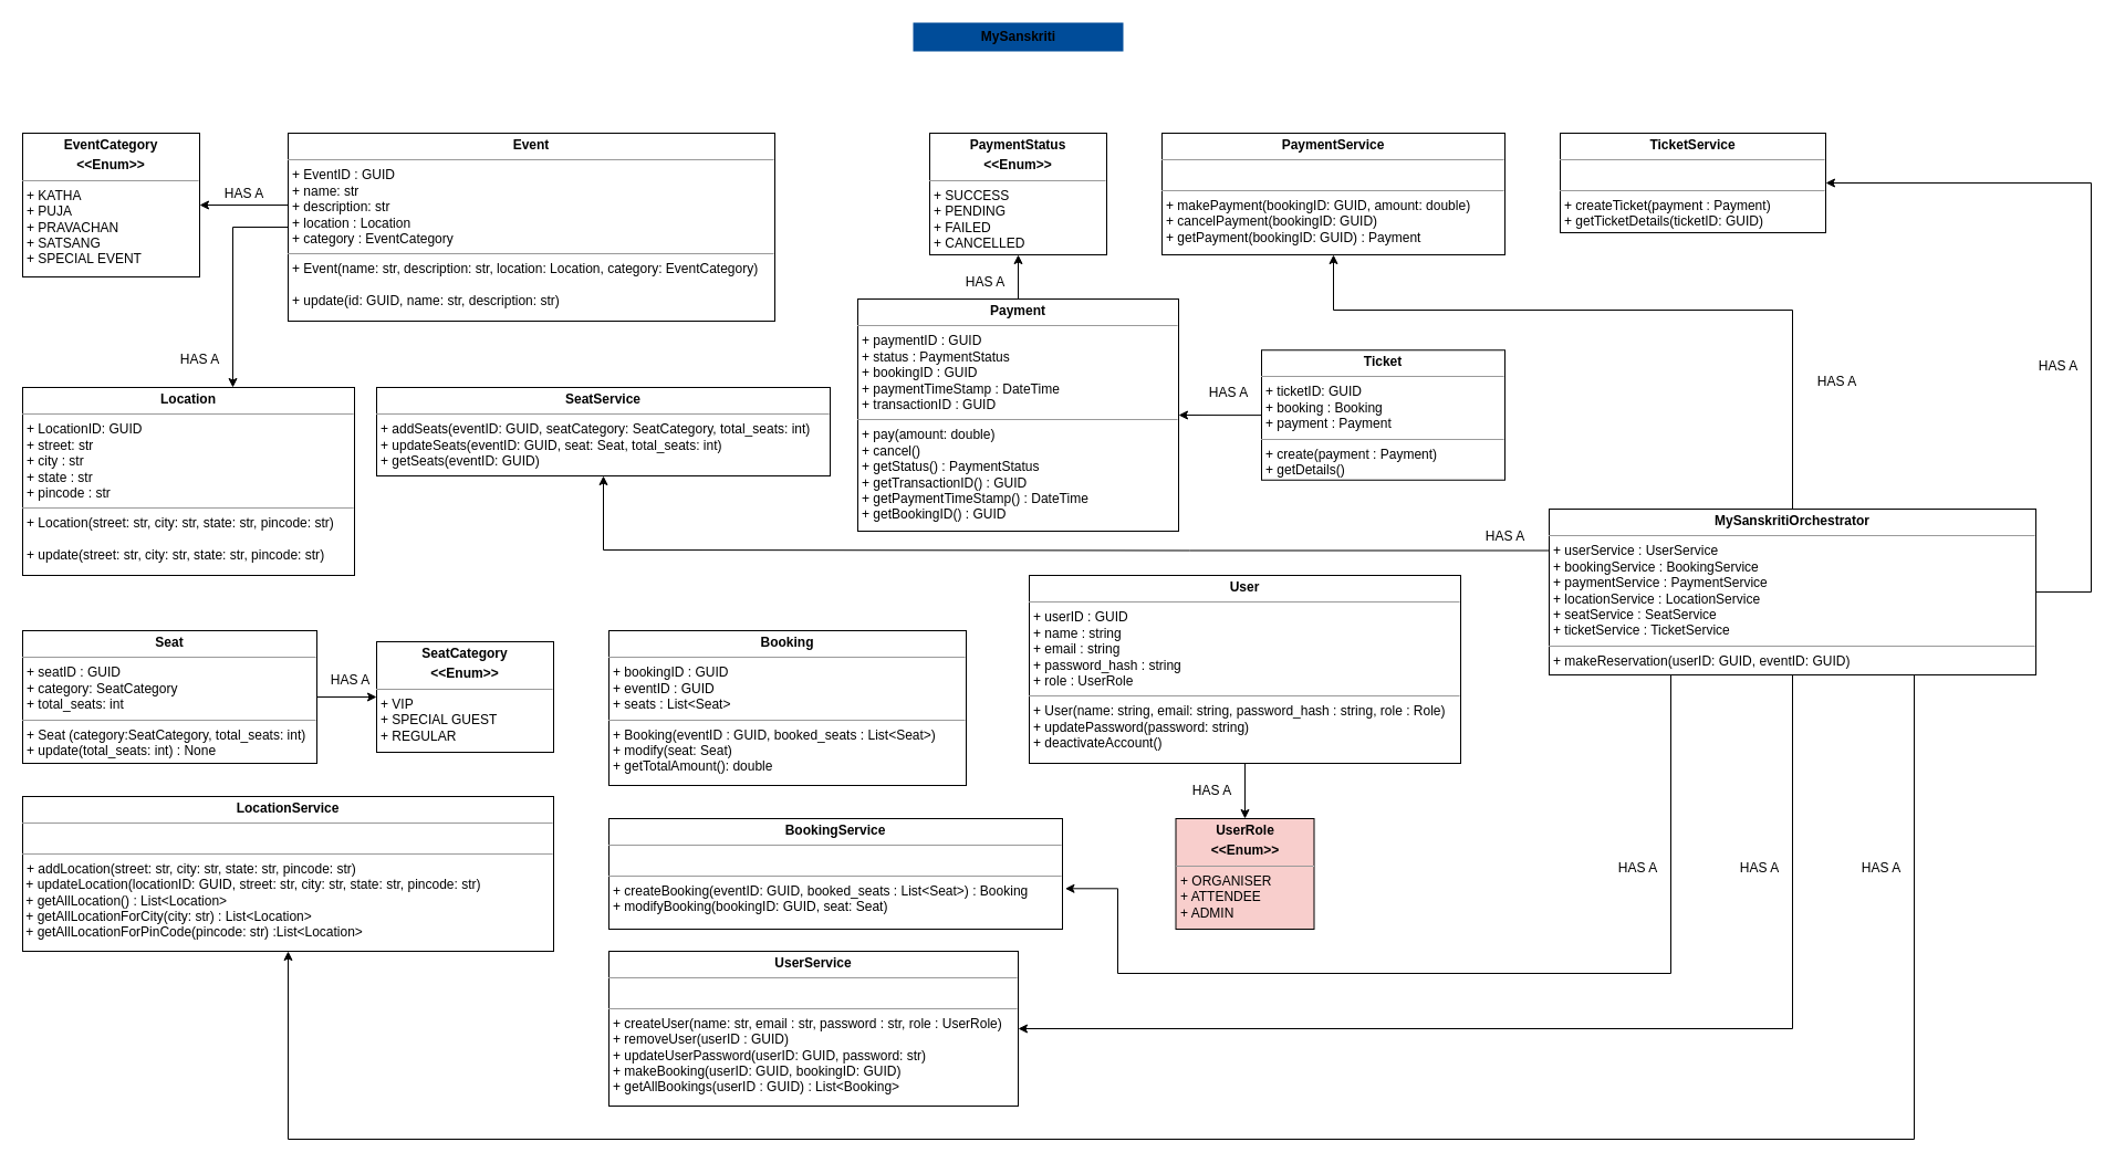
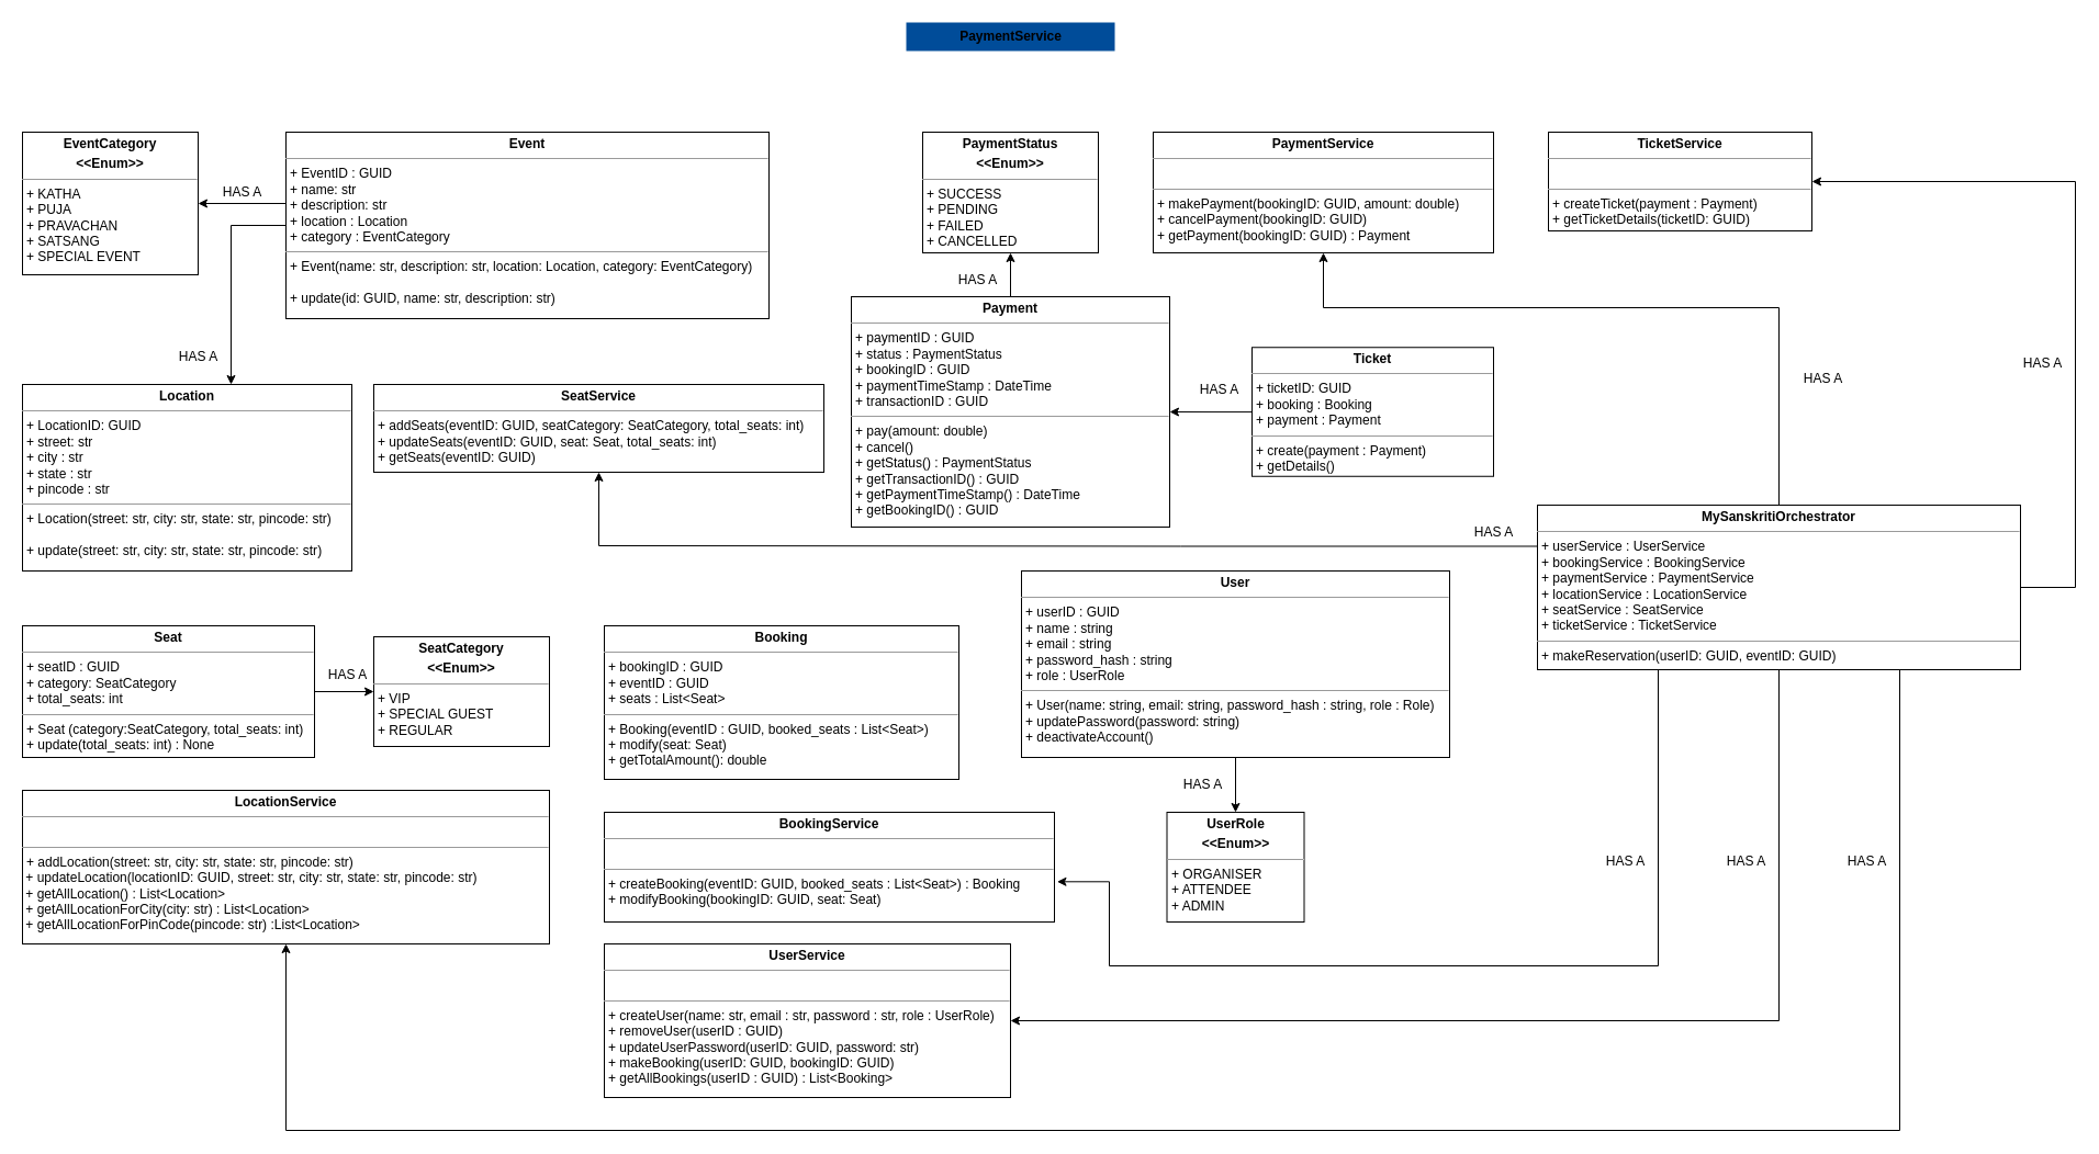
- <mxCell id="2" value="MySanskriti" style="text;align=center;fontStyle=1;verticalAlign=middle;spacingLeft=3;spacingRight=3;strokeColor=none;rotatable=0;points=[[0,0.5],[1,0.5]];portConstraint=eastwest;html=1;fillColor=#004C99;" vertex="1" parent="1"><mxGeometry x="825" y="20" width="190" height="26" as="geometry" /></mxCell>
+ <mxCell id="2" value="PaymentService" style="text;align=center;fontStyle=1;verticalAlign=middle;spacingLeft=3;spacingRight=3;strokeColor=none;rotatable=0;points=[[0,0.5],[1,0.5]];portConstraint=eastwest;html=1;fillColor=#004C99;" vertex="1" parent="1"><mxGeometry x="825" y="20" width="190" height="26" as="geometry" /></mxCell>
- <mxCell id="35" value="&lt;p style=&quot;margin:0px;margin-top:4px;text-align:center;&quot;&gt;&lt;b&gt;UserRole&lt;/b&gt;&lt;/p&gt;&lt;p style=&quot;margin:0px;margin-top:4px;text-align:center;&quot;&gt;&lt;b&gt;&amp;lt;&amp;lt;Enum&amp;gt;&amp;gt;&lt;/b&gt;&lt;/p&gt;&lt;hr size=&quot;1&quot;&gt;&lt;p style=&quot;margin:0px;margin-left:4px;&quot;&gt;+ ORGANISER&lt;/p&gt;&lt;p style=&quot;margin:0px;margin-left:4px;&quot;&gt;+ ATTENDEE&lt;/p&gt;&lt;p style=&quot;margin:0px;margin-left:4px;&quot;&gt;+ ADMIN&lt;/p&gt;" style="verticalAlign=top;align=left;overflow=fill;fontSize=12;fontFamily=Helvetica;html=1;whiteSpace=wrap;fillColor=#f8cecc;" vertex="1" parent="1"><mxGeometry x="1062.5" y="740" width="125" height="100" as="geometry" /></mxCell>
+ <mxCell id="35" value="&lt;p style=&quot;margin:0px;margin-top:4px;text-align:center;&quot;&gt;&lt;b&gt;UserRole&lt;/b&gt;&lt;/p&gt;&lt;p style=&quot;margin:0px;margin-top:4px;text-align:center;&quot;&gt;&lt;b&gt;&amp;lt;&amp;lt;Enum&amp;gt;&amp;gt;&lt;/b&gt;&lt;/p&gt;&lt;hr size=&quot;1&quot;&gt;&lt;p style=&quot;margin:0px;margin-left:4px;&quot;&gt;+ ORGANISER&lt;/p&gt;&lt;p style=&quot;margin:0px;margin-left:4px;&quot;&gt;+ ATTENDEE&lt;/p&gt;&lt;p style=&quot;margin:0px;margin-left:4px;&quot;&gt;+ ADMIN&lt;/p&gt;" style="verticalAlign=top;align=left;overflow=fill;fontSize=12;fontFamily=Helvetica;html=1;whiteSpace=wrap;" vertex="1" parent="1"><mxGeometry x="1062.5" y="740" width="125" height="100" as="geometry" /></mxCell>
